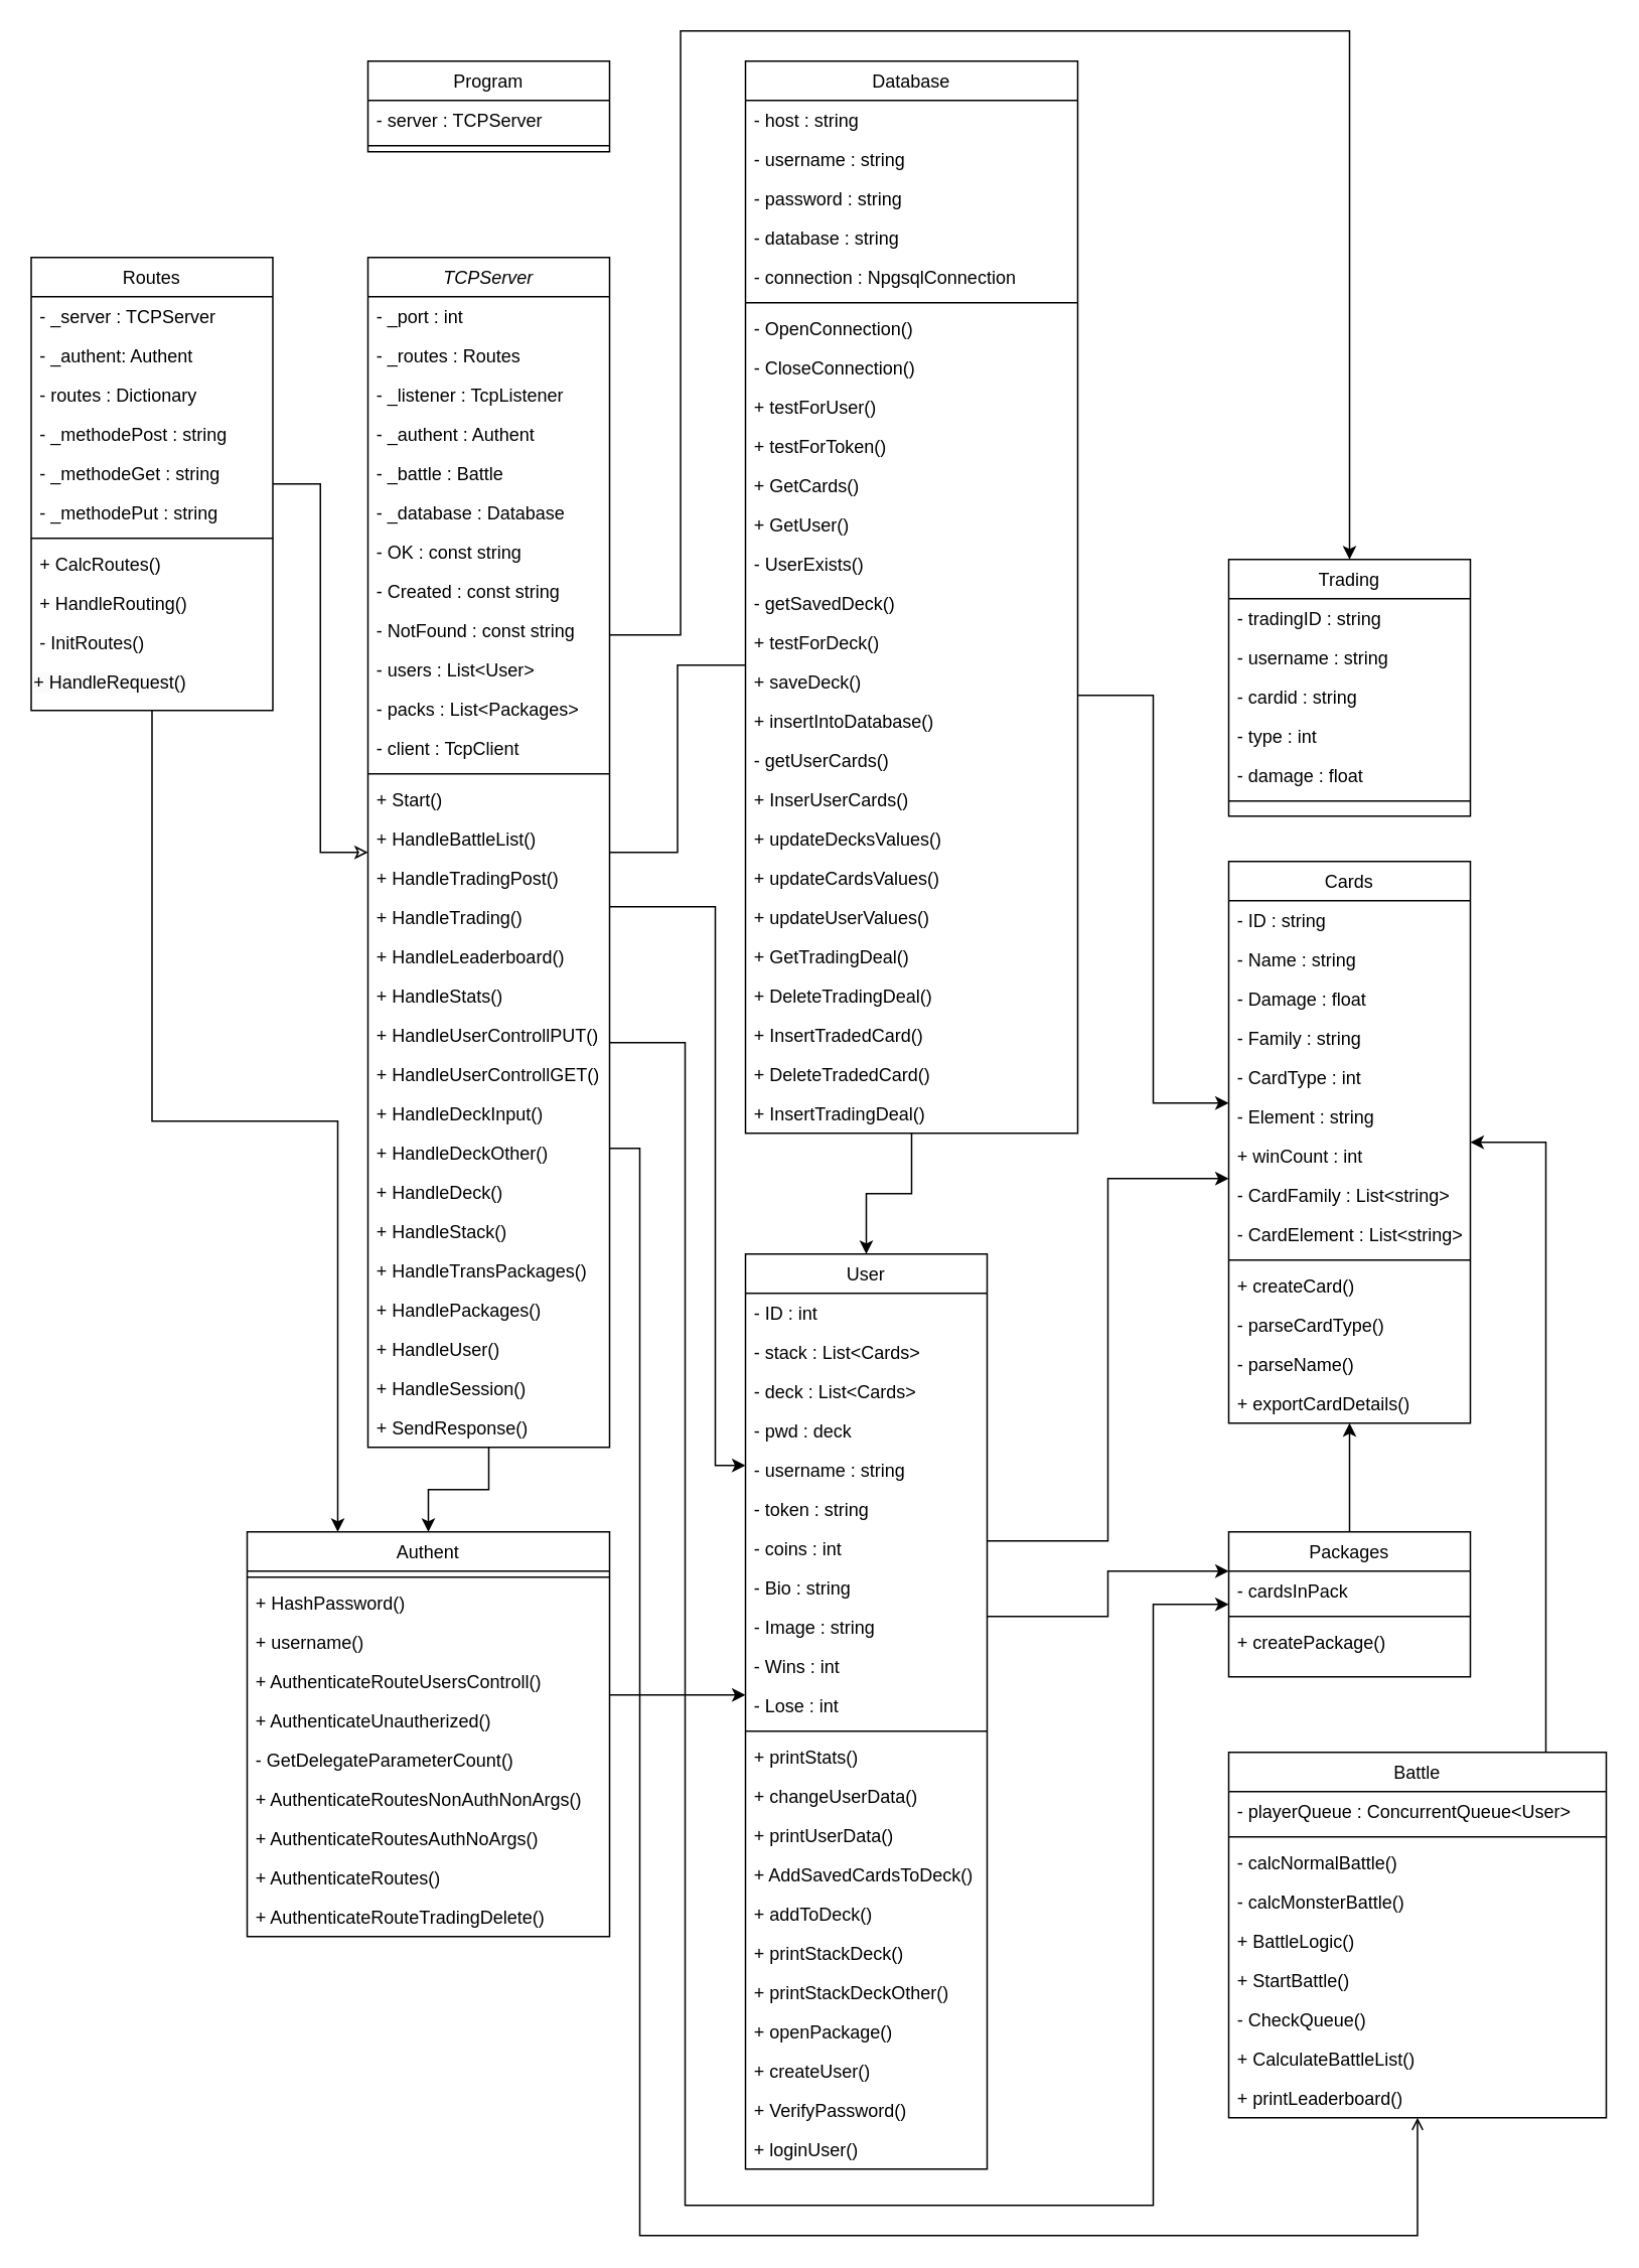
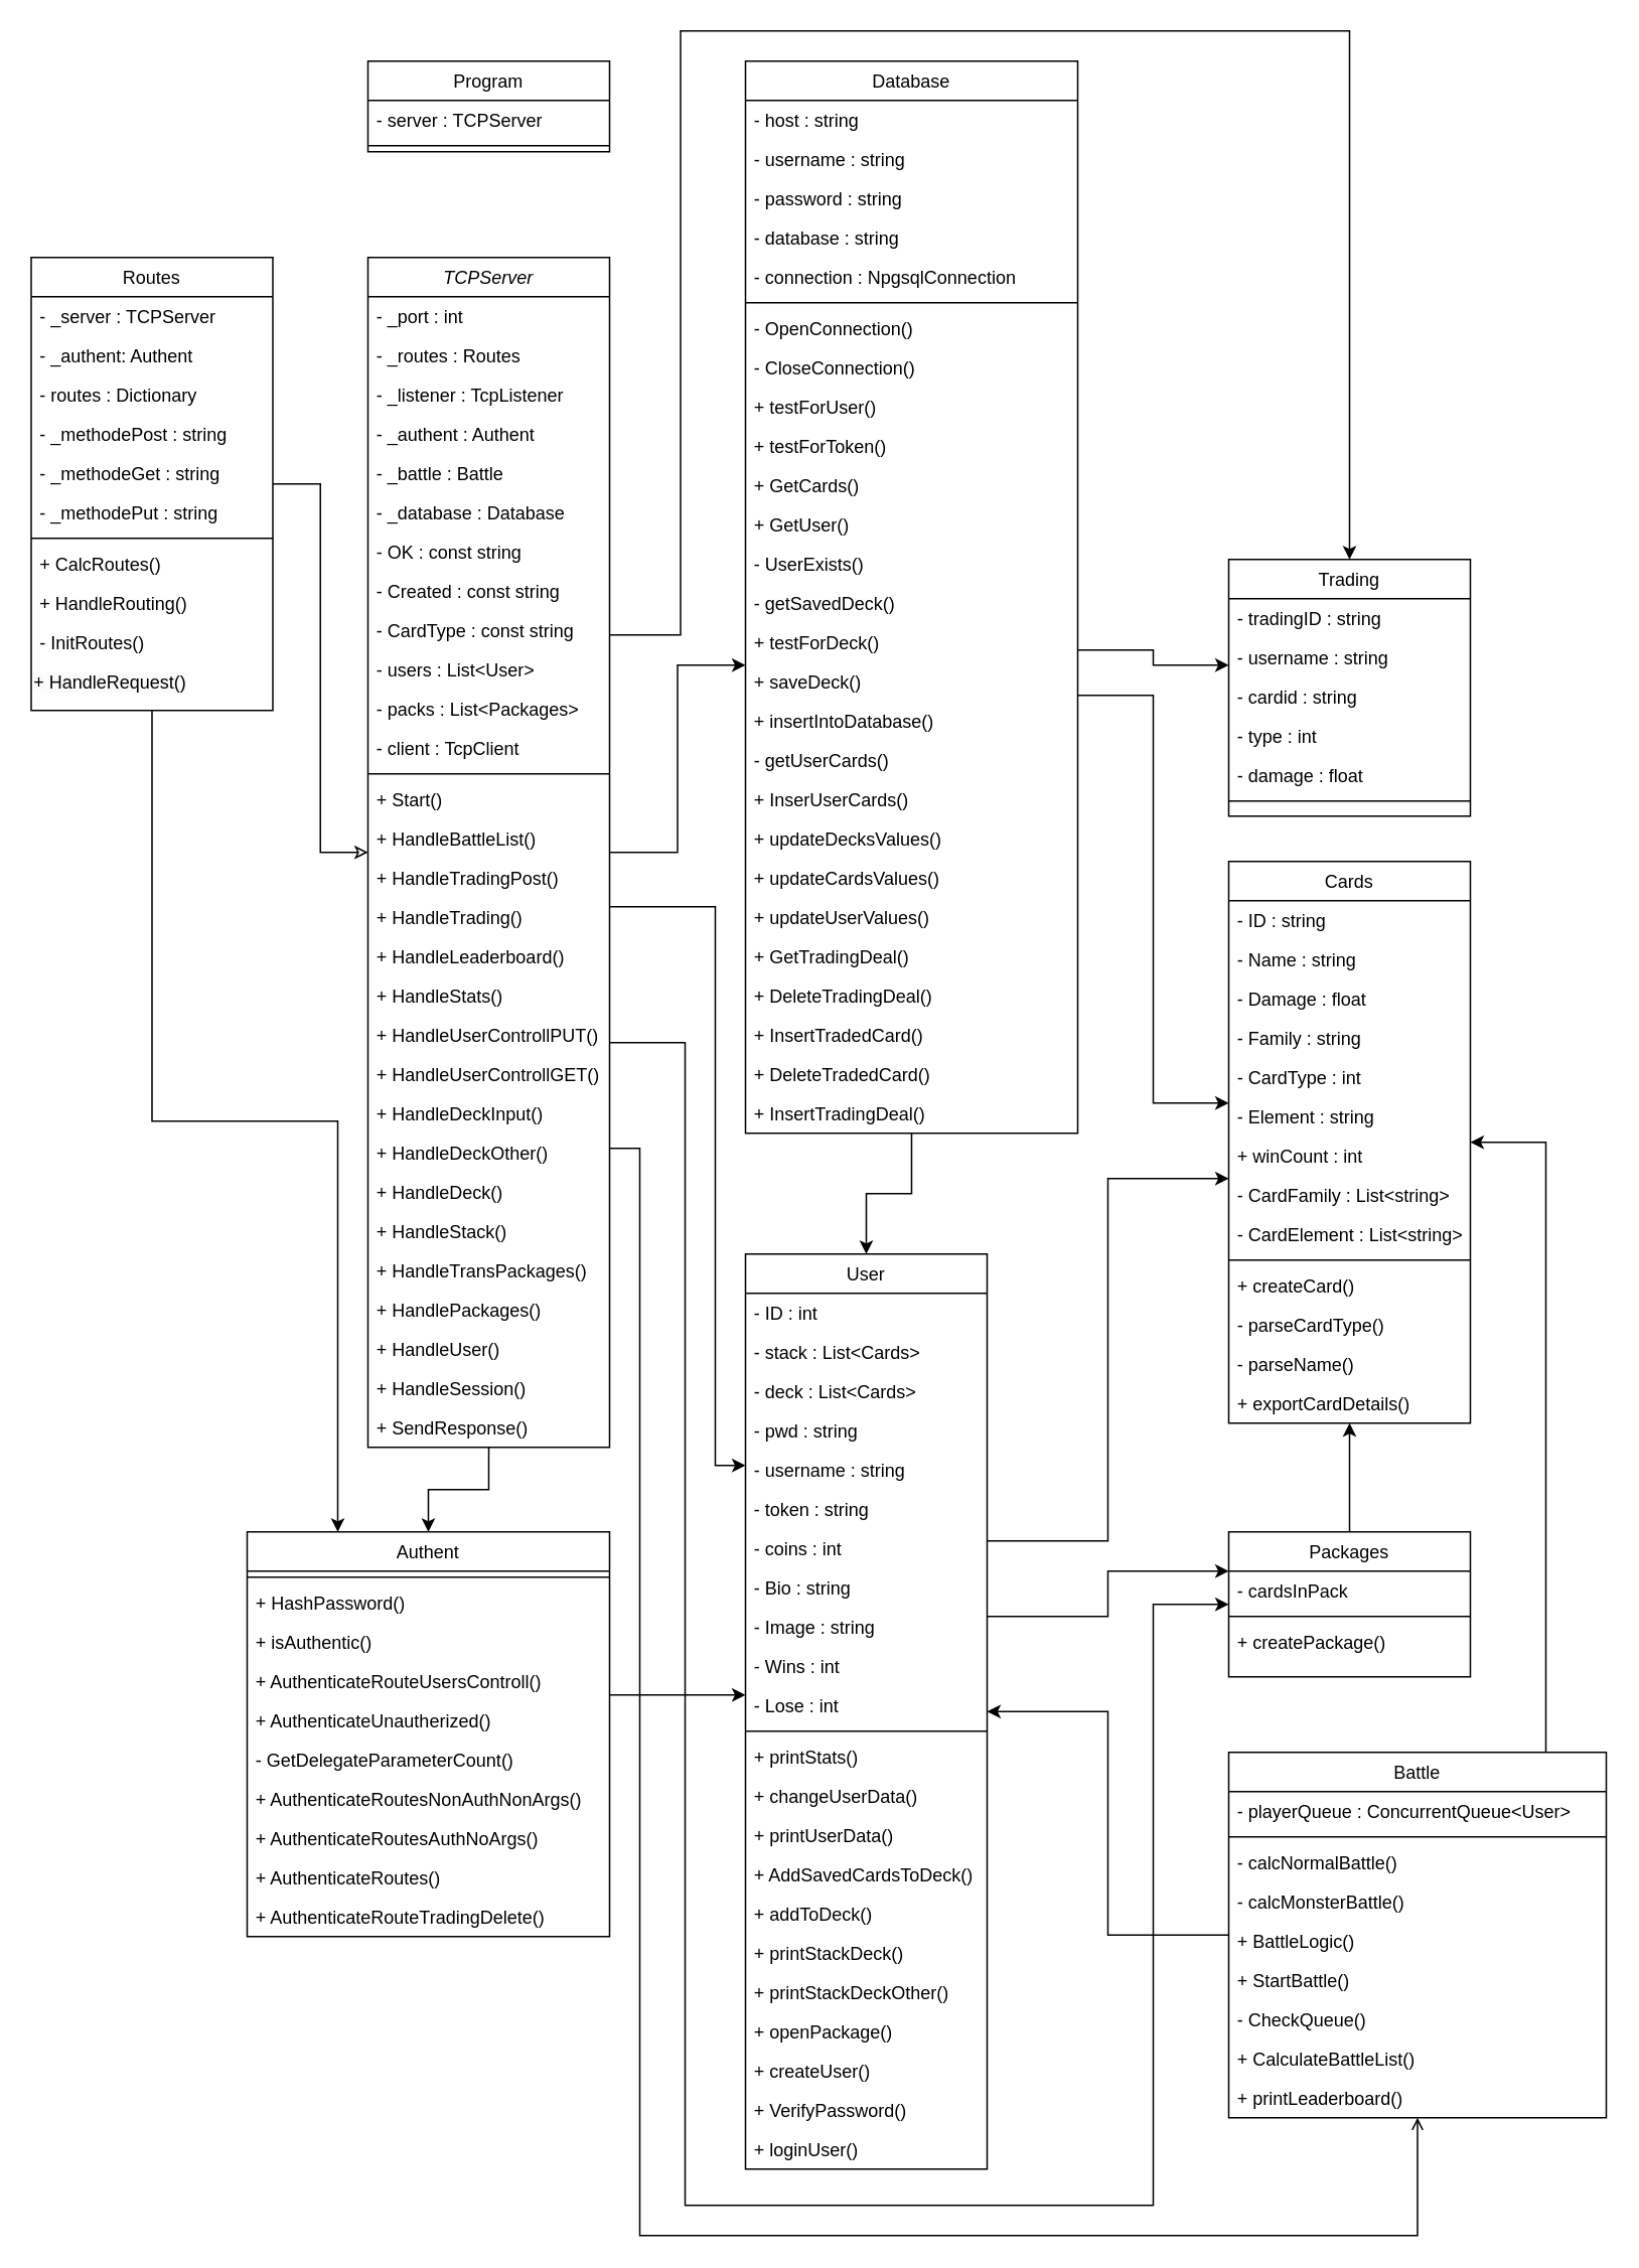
- <mxCell id="16" value="- NotFound : const string" style="text;align=left;verticalAlign=top;spacingLeft=4;spacingRight=4;overflow=hidden;rotatable=0;points=[[0,0.5],[1,0.5]];portConstraint=eastwest;rounded=0;shadow=0;html=0;" parent="7" vertex="1"><mxGeometry y="234" width="160" height="26" as="geometry" /></mxCell>
+ <mxCell id="16" value="- CardType : const string" style="text;align=left;verticalAlign=top;spacingLeft=4;spacingRight=4;overflow=hidden;rotatable=0;points=[[0,0.5],[1,0.5]];portConstraint=eastwest;rounded=0;shadow=0;html=0;" parent="7" vertex="1"><mxGeometry y="234" width="160" height="26" as="geometry" /></mxCell>
+ <mxCell id="42" style="edgeStyle=orthogonalEdgeStyle;rounded=0;orthogonalLoop=1;jettySize=auto;html=1;" edge="1" parent="1" source="43" target="157"><mxGeometry relative="1" as="geometry"><Array as="points"><mxPoint x="763" y="430" /><mxPoint x="763" y="440" /></Array></mxGeometry></mxCell>
- <mxCell id="2" style="edgeStyle=orthogonalEdgeStyle;rounded=0;orthogonalLoop=1;jettySize=auto;html=1;endArrow=none;" parent="1" source="7" target="43" edge="1"><mxGeometry relative="1" as="geometry"><Array as="points"><mxPoint x="448" y="564" /><mxPoint x="448" y="440" /></Array></mxGeometry></mxCell>
+ <mxCell id="2" style="edgeStyle=orthogonalEdgeStyle;rounded=0;orthogonalLoop=1;jettySize=auto;html=1;" parent="1" source="7" target="43" edge="1"><mxGeometry relative="1" as="geometry"><Array as="points"><mxPoint x="448" y="564" /><mxPoint x="448" y="440" /></Array></mxGeometry></mxCell>
- <mxCell id="80" value="- pwd : deck" style="text;align=left;verticalAlign=top;spacingLeft=4;spacingRight=4;overflow=hidden;rotatable=0;points=[[0,0.5],[1,0.5]];portConstraint=eastwest;rounded=0;shadow=0;html=0;" parent="76" vertex="1"><mxGeometry y="104" width="160" height="26" as="geometry" /></mxCell>
+ <mxCell id="80" value="- pwd : string" style="text;align=left;verticalAlign=top;spacingLeft=4;spacingRight=4;overflow=hidden;rotatable=0;points=[[0,0.5],[1,0.5]];portConstraint=eastwest;rounded=0;shadow=0;html=0;" parent="76" vertex="1"><mxGeometry y="104" width="160" height="26" as="geometry" /></mxCell>
- <mxCell id="135" value="+ username()" style="text;align=left;verticalAlign=top;spacingLeft=4;spacingRight=4;overflow=hidden;rotatable=0;points=[[0,0.5],[1,0.5]];portConstraint=eastwest;" parent="132" vertex="1"><mxGeometry y="60" width="240" height="26" as="geometry" /></mxCell>
+ <mxCell id="135" value="+ isAuthentic()" style="text;align=left;verticalAlign=top;spacingLeft=4;spacingRight=4;overflow=hidden;rotatable=0;points=[[0,0.5],[1,0.5]];portConstraint=eastwest;" parent="132" vertex="1"><mxGeometry y="60" width="240" height="26" as="geometry" /></mxCell>
+ <mxCell id="75" style="edgeStyle=orthogonalEdgeStyle;rounded=0;orthogonalLoop=1;jettySize=auto;html=1;endArrow=none;endFill=0;startArrow=classic;startFill=1;" parent="1" source="76" target="121" edge="1"><mxGeometry relative="1" as="geometry" /></mxCell>
